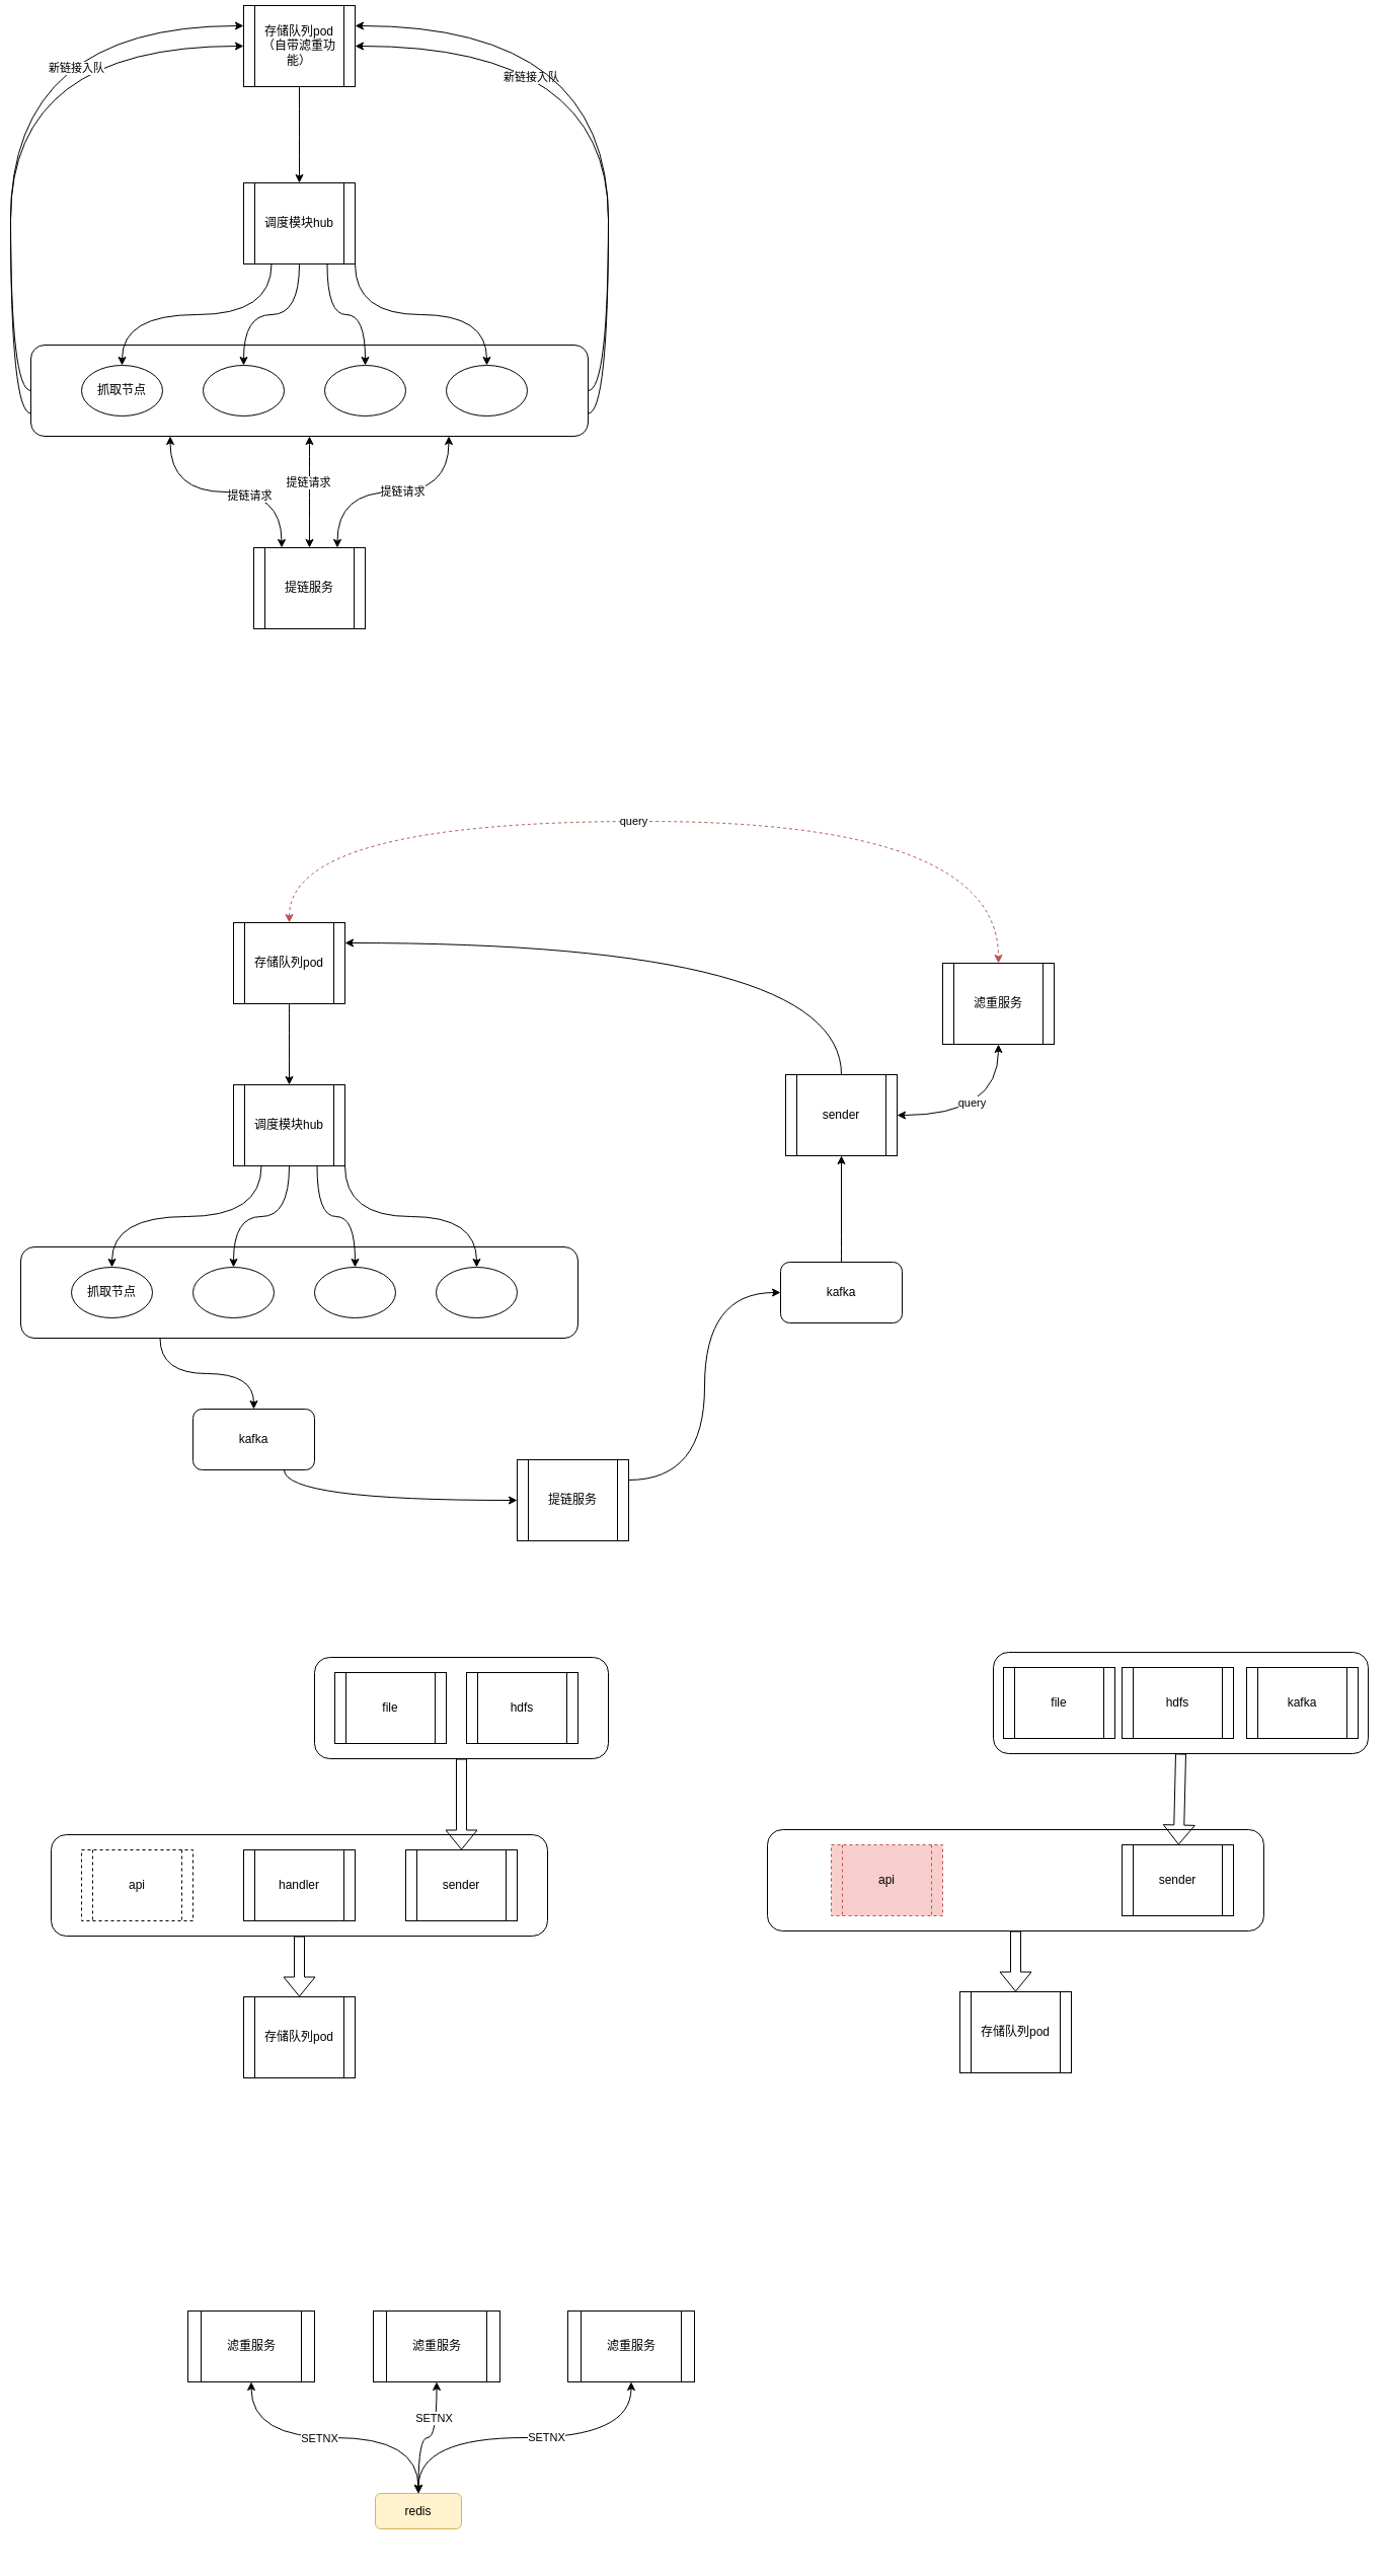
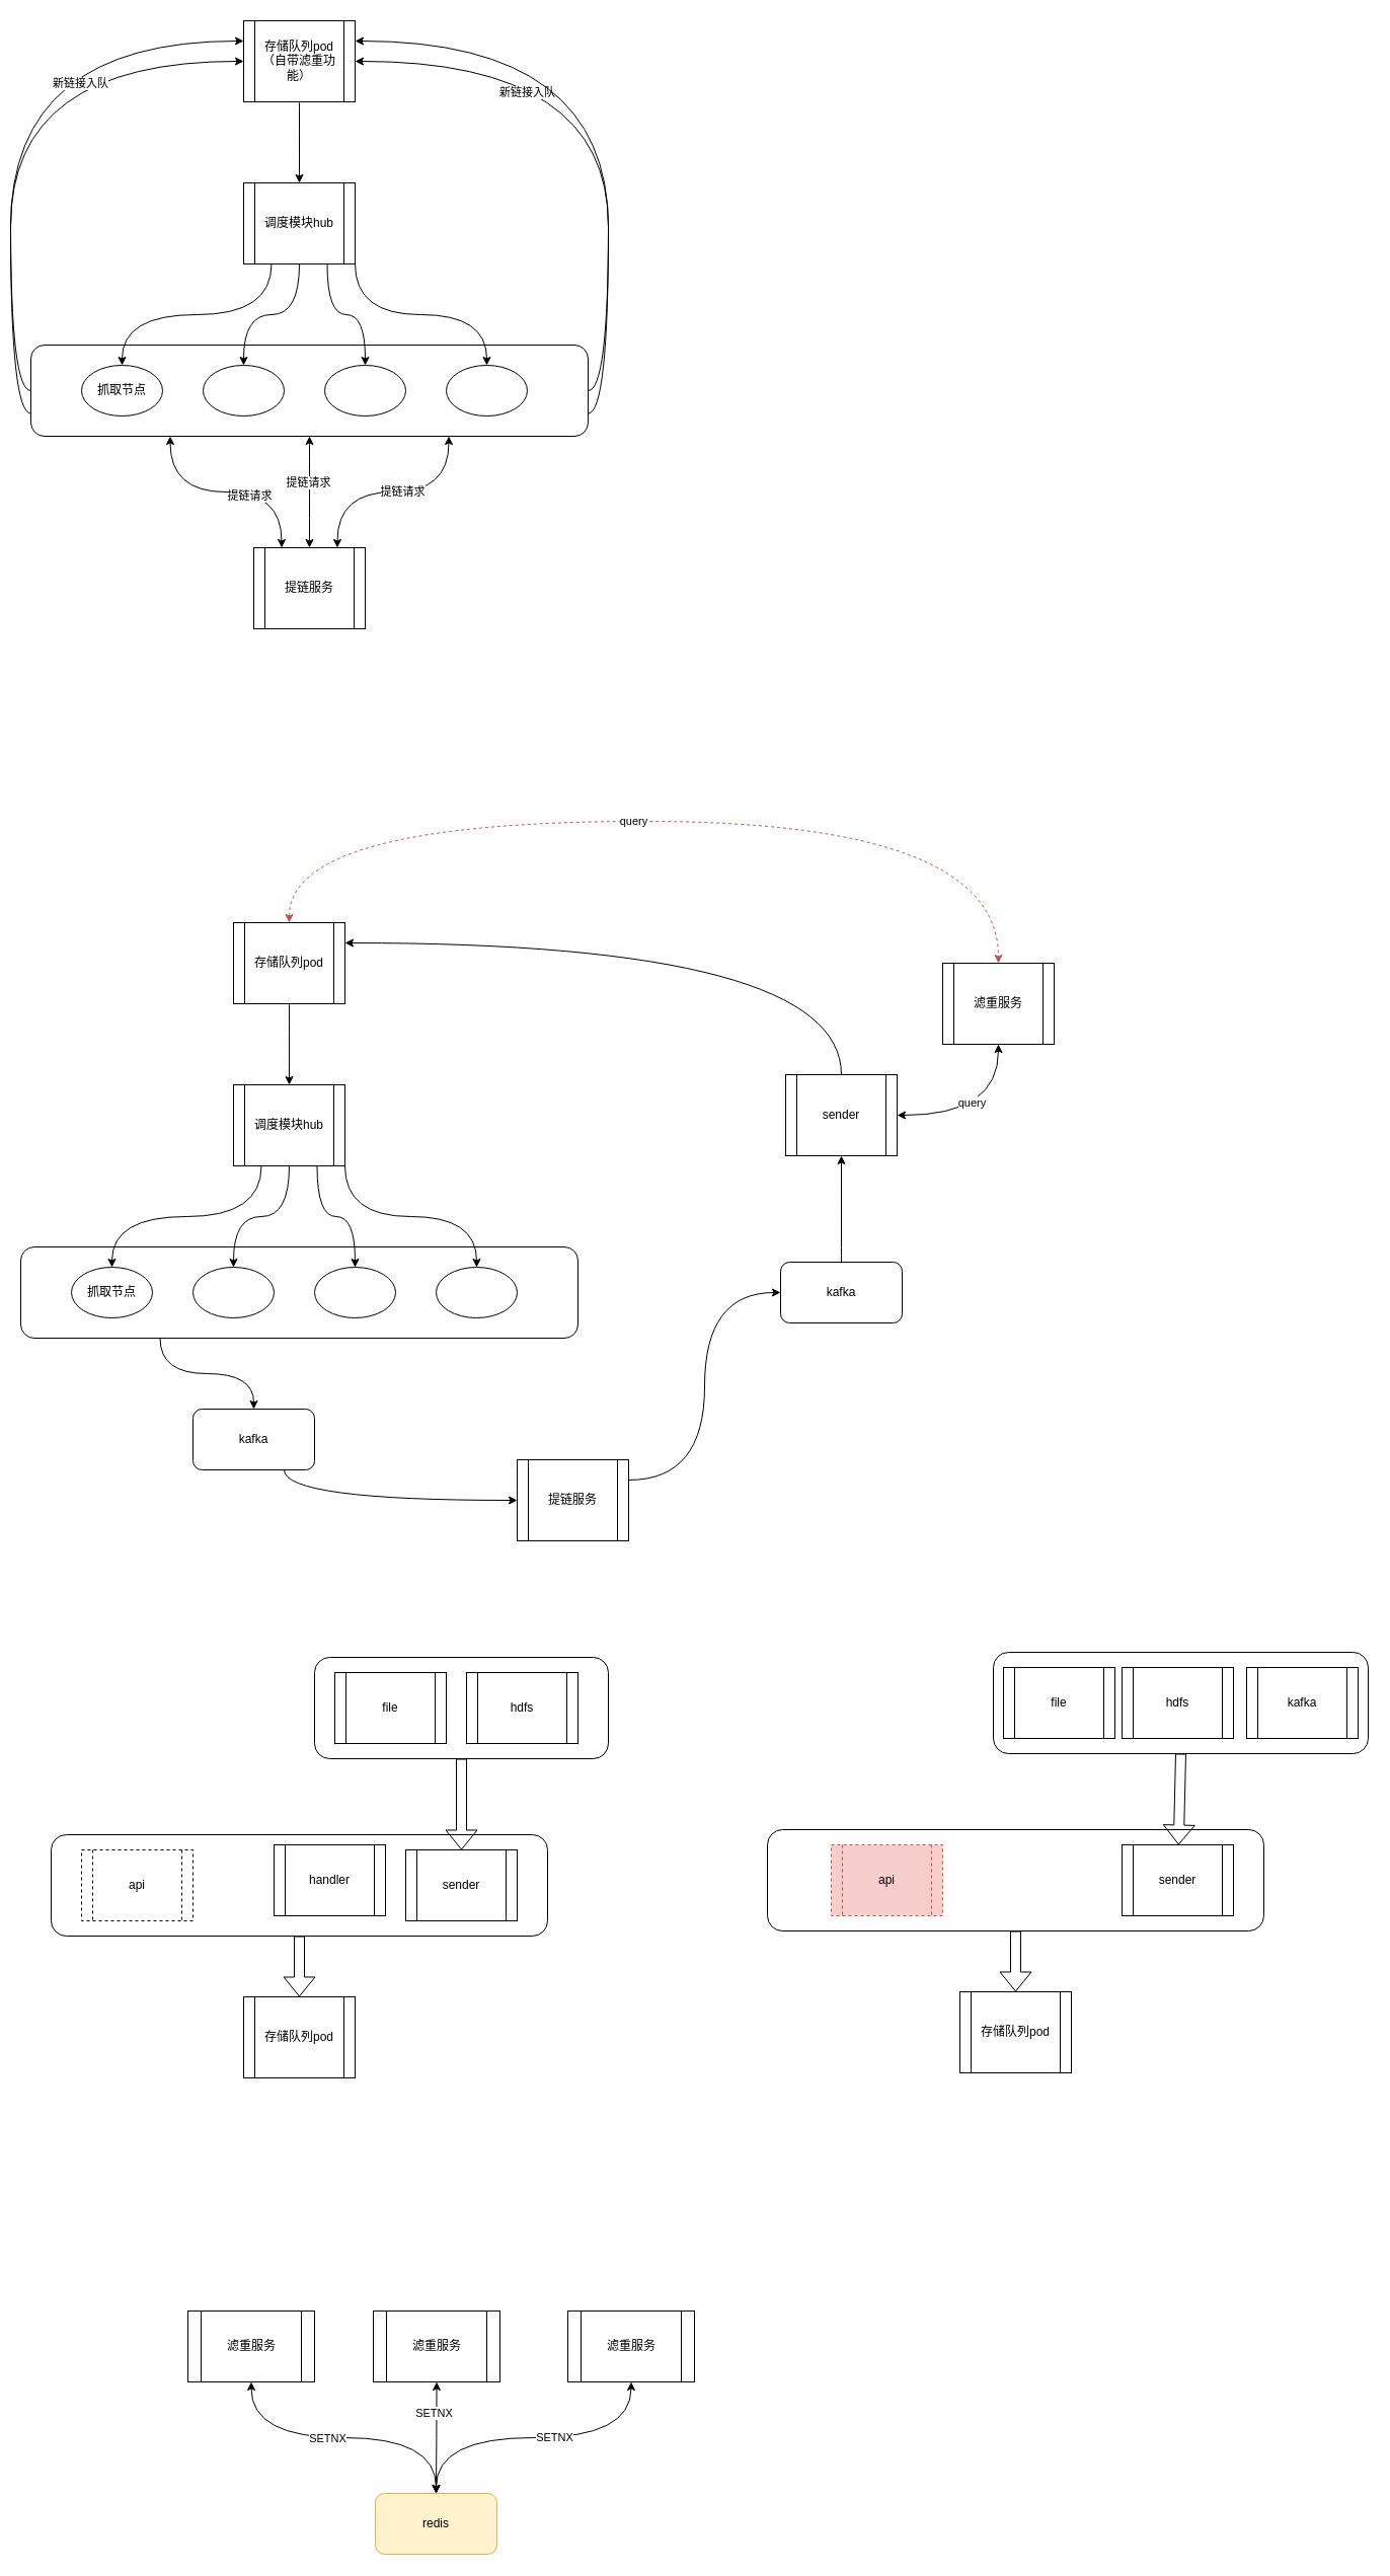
- <mxCell id="27" value="存储队列pod&lt;br&gt;（自带滤重功能）" style="shape=process;whiteSpace=wrap;html=1;backgroundOutline=1;" vertex="1" parent="1"><mxGeometry x="240" y="5" width="110" height="80" as="geometry" /></mxCell>
+ <mxCell id="27" value="存储队列pod&lt;br&gt;（自带滤重功能）" style="shape=process;whiteSpace=wrap;html=1;backgroundOutline=1;" vertex="1" parent="1"><mxGeometry x="240" y="20" width="110" height="80" as="geometry" /></mxCell>
- <mxCell id="54" value="handler" style="shape=process;whiteSpace=wrap;html=1;backgroundOutline=1;" vertex="1" parent="1"><mxGeometry x="240" y="1825" width="110" height="70" as="geometry" /></mxCell>
+ <mxCell id="54" value="handler" style="shape=process;whiteSpace=wrap;html=1;backgroundOutline=1;" vertex="1" parent="1"><mxGeometry x="270" y="1820" width="110" height="70" as="geometry" /></mxCell>
- <mxCell id="80" value="redis" style="rounded=1;whiteSpace=wrap;html=1;fillColor=#fff2cc;strokeColor=#d6b656;" vertex="1" parent="1"><mxGeometry x="370" y="2460" width="85" height="35" as="geometry" /></mxCell>
+ <mxCell id="80" value="redis" style="rounded=1;whiteSpace=wrap;html=1;fillColor=#fff2cc;strokeColor=#d6b656;" vertex="1" parent="1"><mxGeometry x="370" y="2460" width="120" height="60" as="geometry" /></mxCell>
